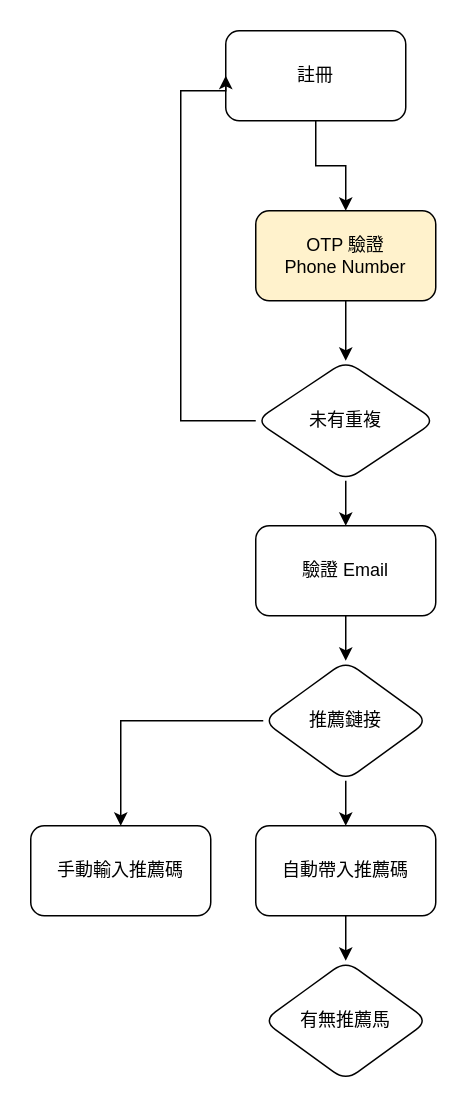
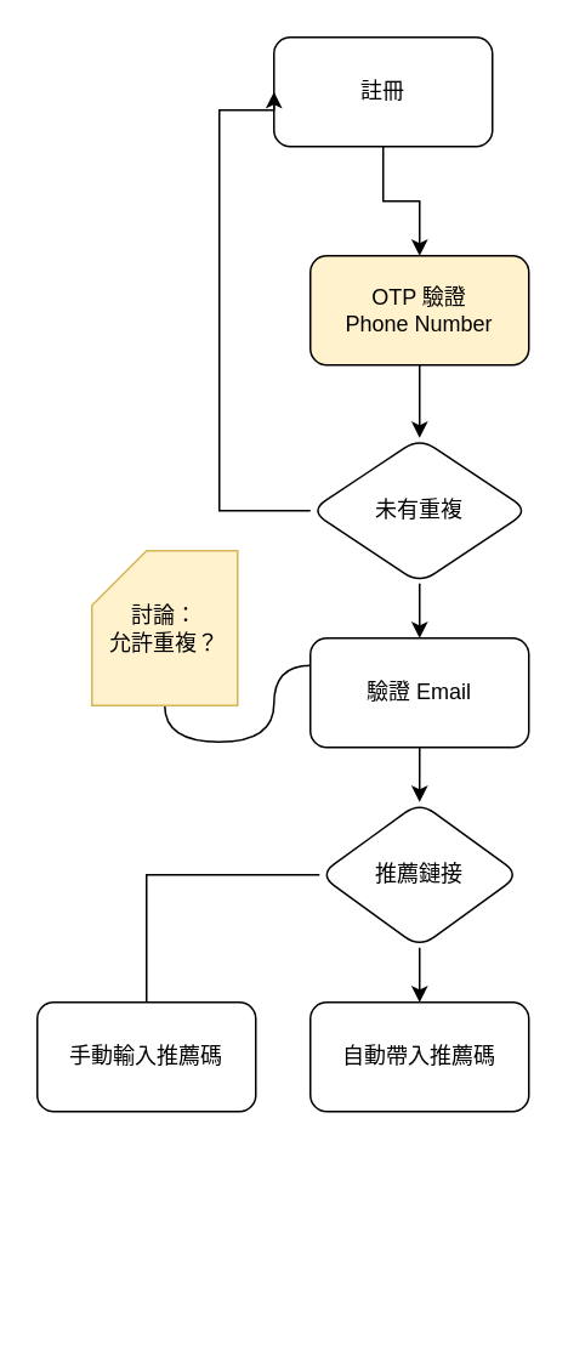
+ <mxCell id="12" value="討論：&lt;br&gt;允許重複？" style="shape=card;whiteSpace=wrap;html=1;fillColor=#fff2cc;strokeColor=#d6b656;" vertex="1" parent="1"><mxGeometry x="50" y="302" width="80" height="85" as="geometry" /></mxCell>
+ <mxCell id="11" style="edgeStyle=orthogonalEdgeStyle;curved=1;rounded=0;orthogonalLoop=1;jettySize=auto;html=1;exitX=0.5;exitY=1;exitDx=0;exitDy=0;exitPerimeter=0;entryX=0;entryY=0.25;entryDx=0;entryDy=0;endArrow=none;endFill=0;" edge="1" parent="1" source="12" target="10"><mxGeometry relative="1" as="geometry" /></mxCell>
- <mxCell id="14" value="" style="edgeStyle=none;rounded=0;orthogonalLoop=1;jettySize=auto;html=1;endArrow=classic;endFill=1;exitX=0;exitY=0.5;exitDx=0;exitDy=0;" edge="1" parent="1" source="15" target="18"><mxGeometry relative="1" as="geometry"><Array as="points"><mxPoint x="80" y="480" /></Array></mxGeometry></mxCell>
+ <mxCell id="14" value="" style="edgeStyle=none;rounded=0;orthogonalLoop=1;jettySize=auto;html=1;endArrow=none;endFill=1;exitX=0;exitY=0.5;exitDx=0;exitDy=0;" edge="1" parent="1" source="15" target="18"><mxGeometry relative="1" as="geometry"><Array as="points"><mxPoint x="80" y="480" /></Array></mxGeometry></mxCell>
- <mxCell id="16" value="" style="edgeStyle=none;rounded=0;orthogonalLoop=1;jettySize=auto;html=1;endArrow=classic;endFill=1;entryX=0.5;entryY=0;entryDx=0;entryDy=0;" edge="1" parent="1" source="17" target="19"><mxGeometry relative="1" as="geometry"><mxPoint x="230" y="650" as="targetPoint" /></mxGeometry></mxCell>
- <mxCell id="19" value="有無推薦馬" style="rhombus;whiteSpace=wrap;html=1;rounded=1;" vertex="1" parent="1"><mxGeometry x="175" y="640" width="110" height="80" as="geometry" /></mxCell>
